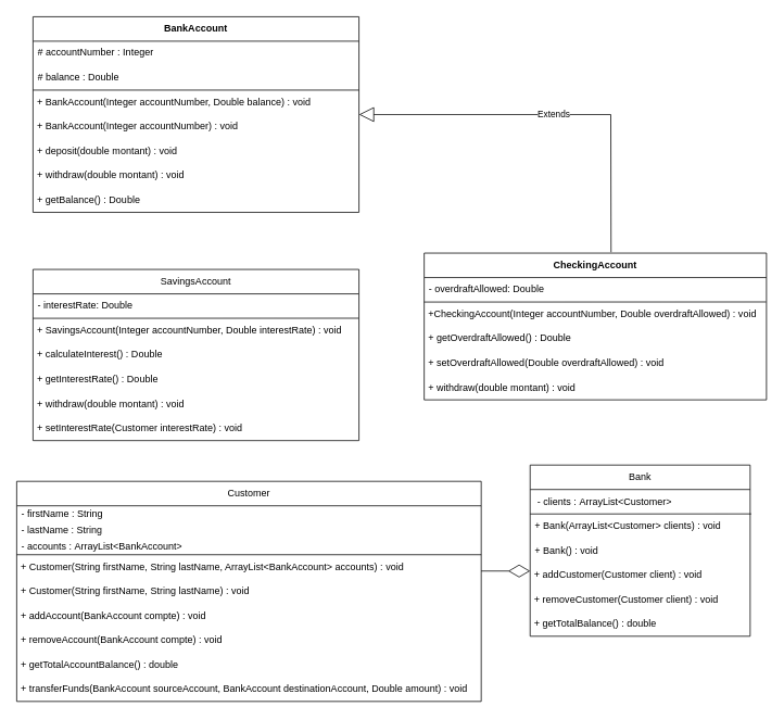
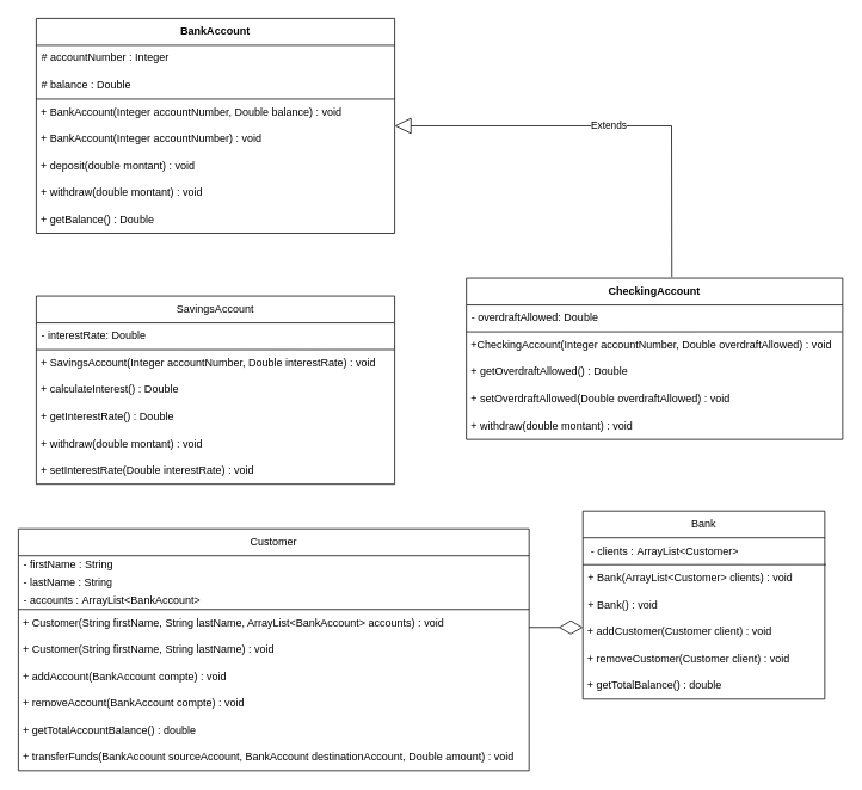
- <mxCell id="18" value="&amp;nbsp;+ setInterestRate(Customer interestRate) : void" style="text;html=1;align=left;verticalAlign=middle;whiteSpace=wrap;rounded=0;" vertex="1" parent="11"><mxGeometry y="180" width="400" height="30" as="geometry" /></mxCell>
+ <mxCell id="18" value="&amp;nbsp;+ setInterestRate(Double interestRate) : void" style="text;html=1;align=left;verticalAlign=middle;whiteSpace=wrap;rounded=0;" vertex="1" parent="11"><mxGeometry y="180" width="400" height="30" as="geometry" /></mxCell>
